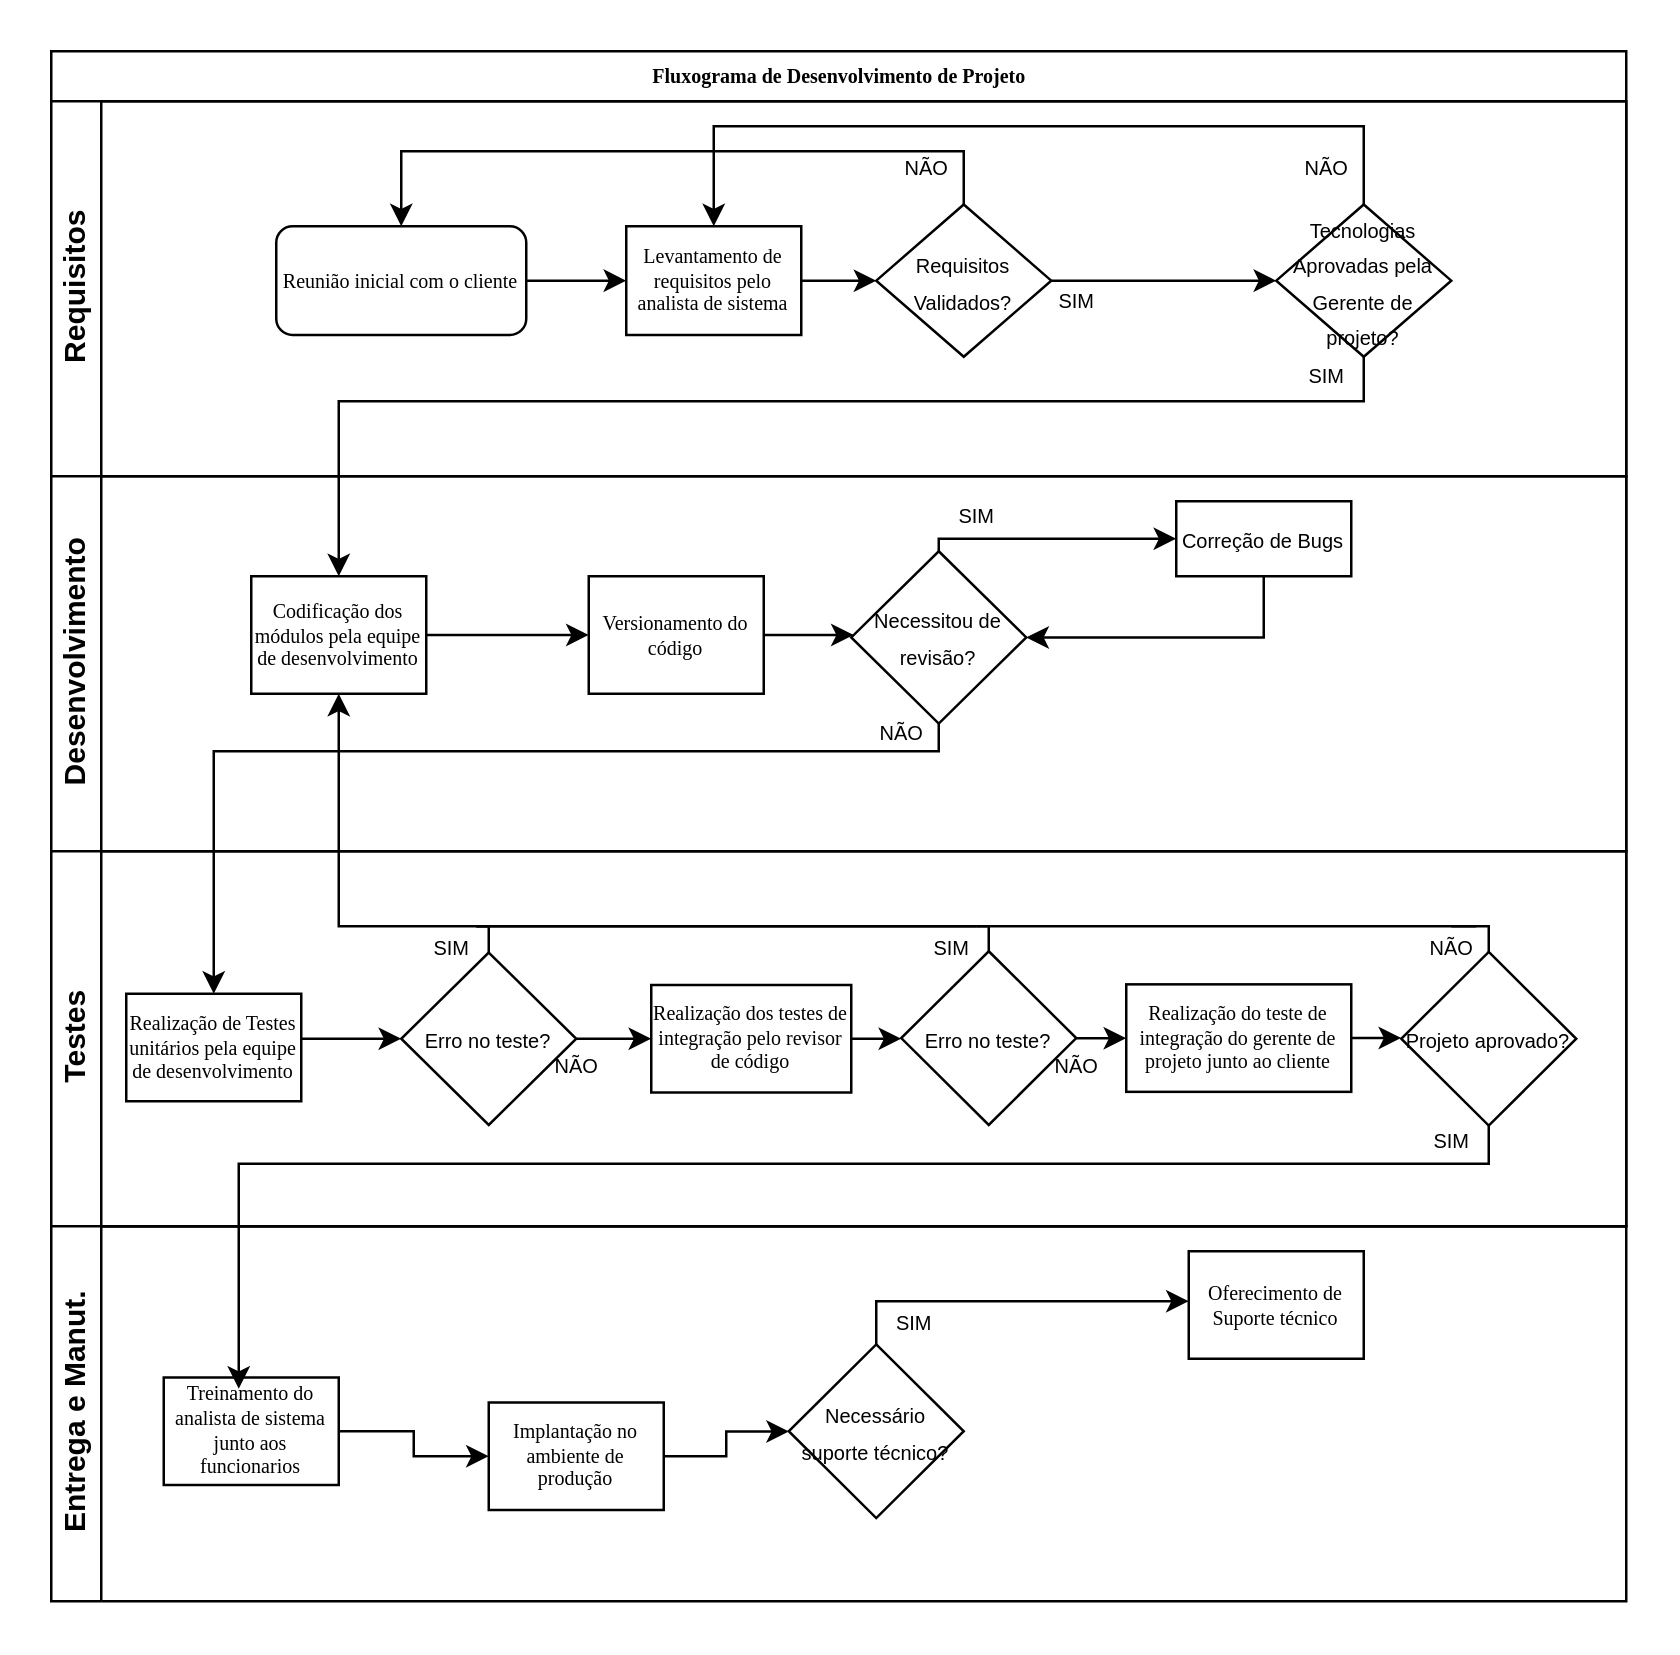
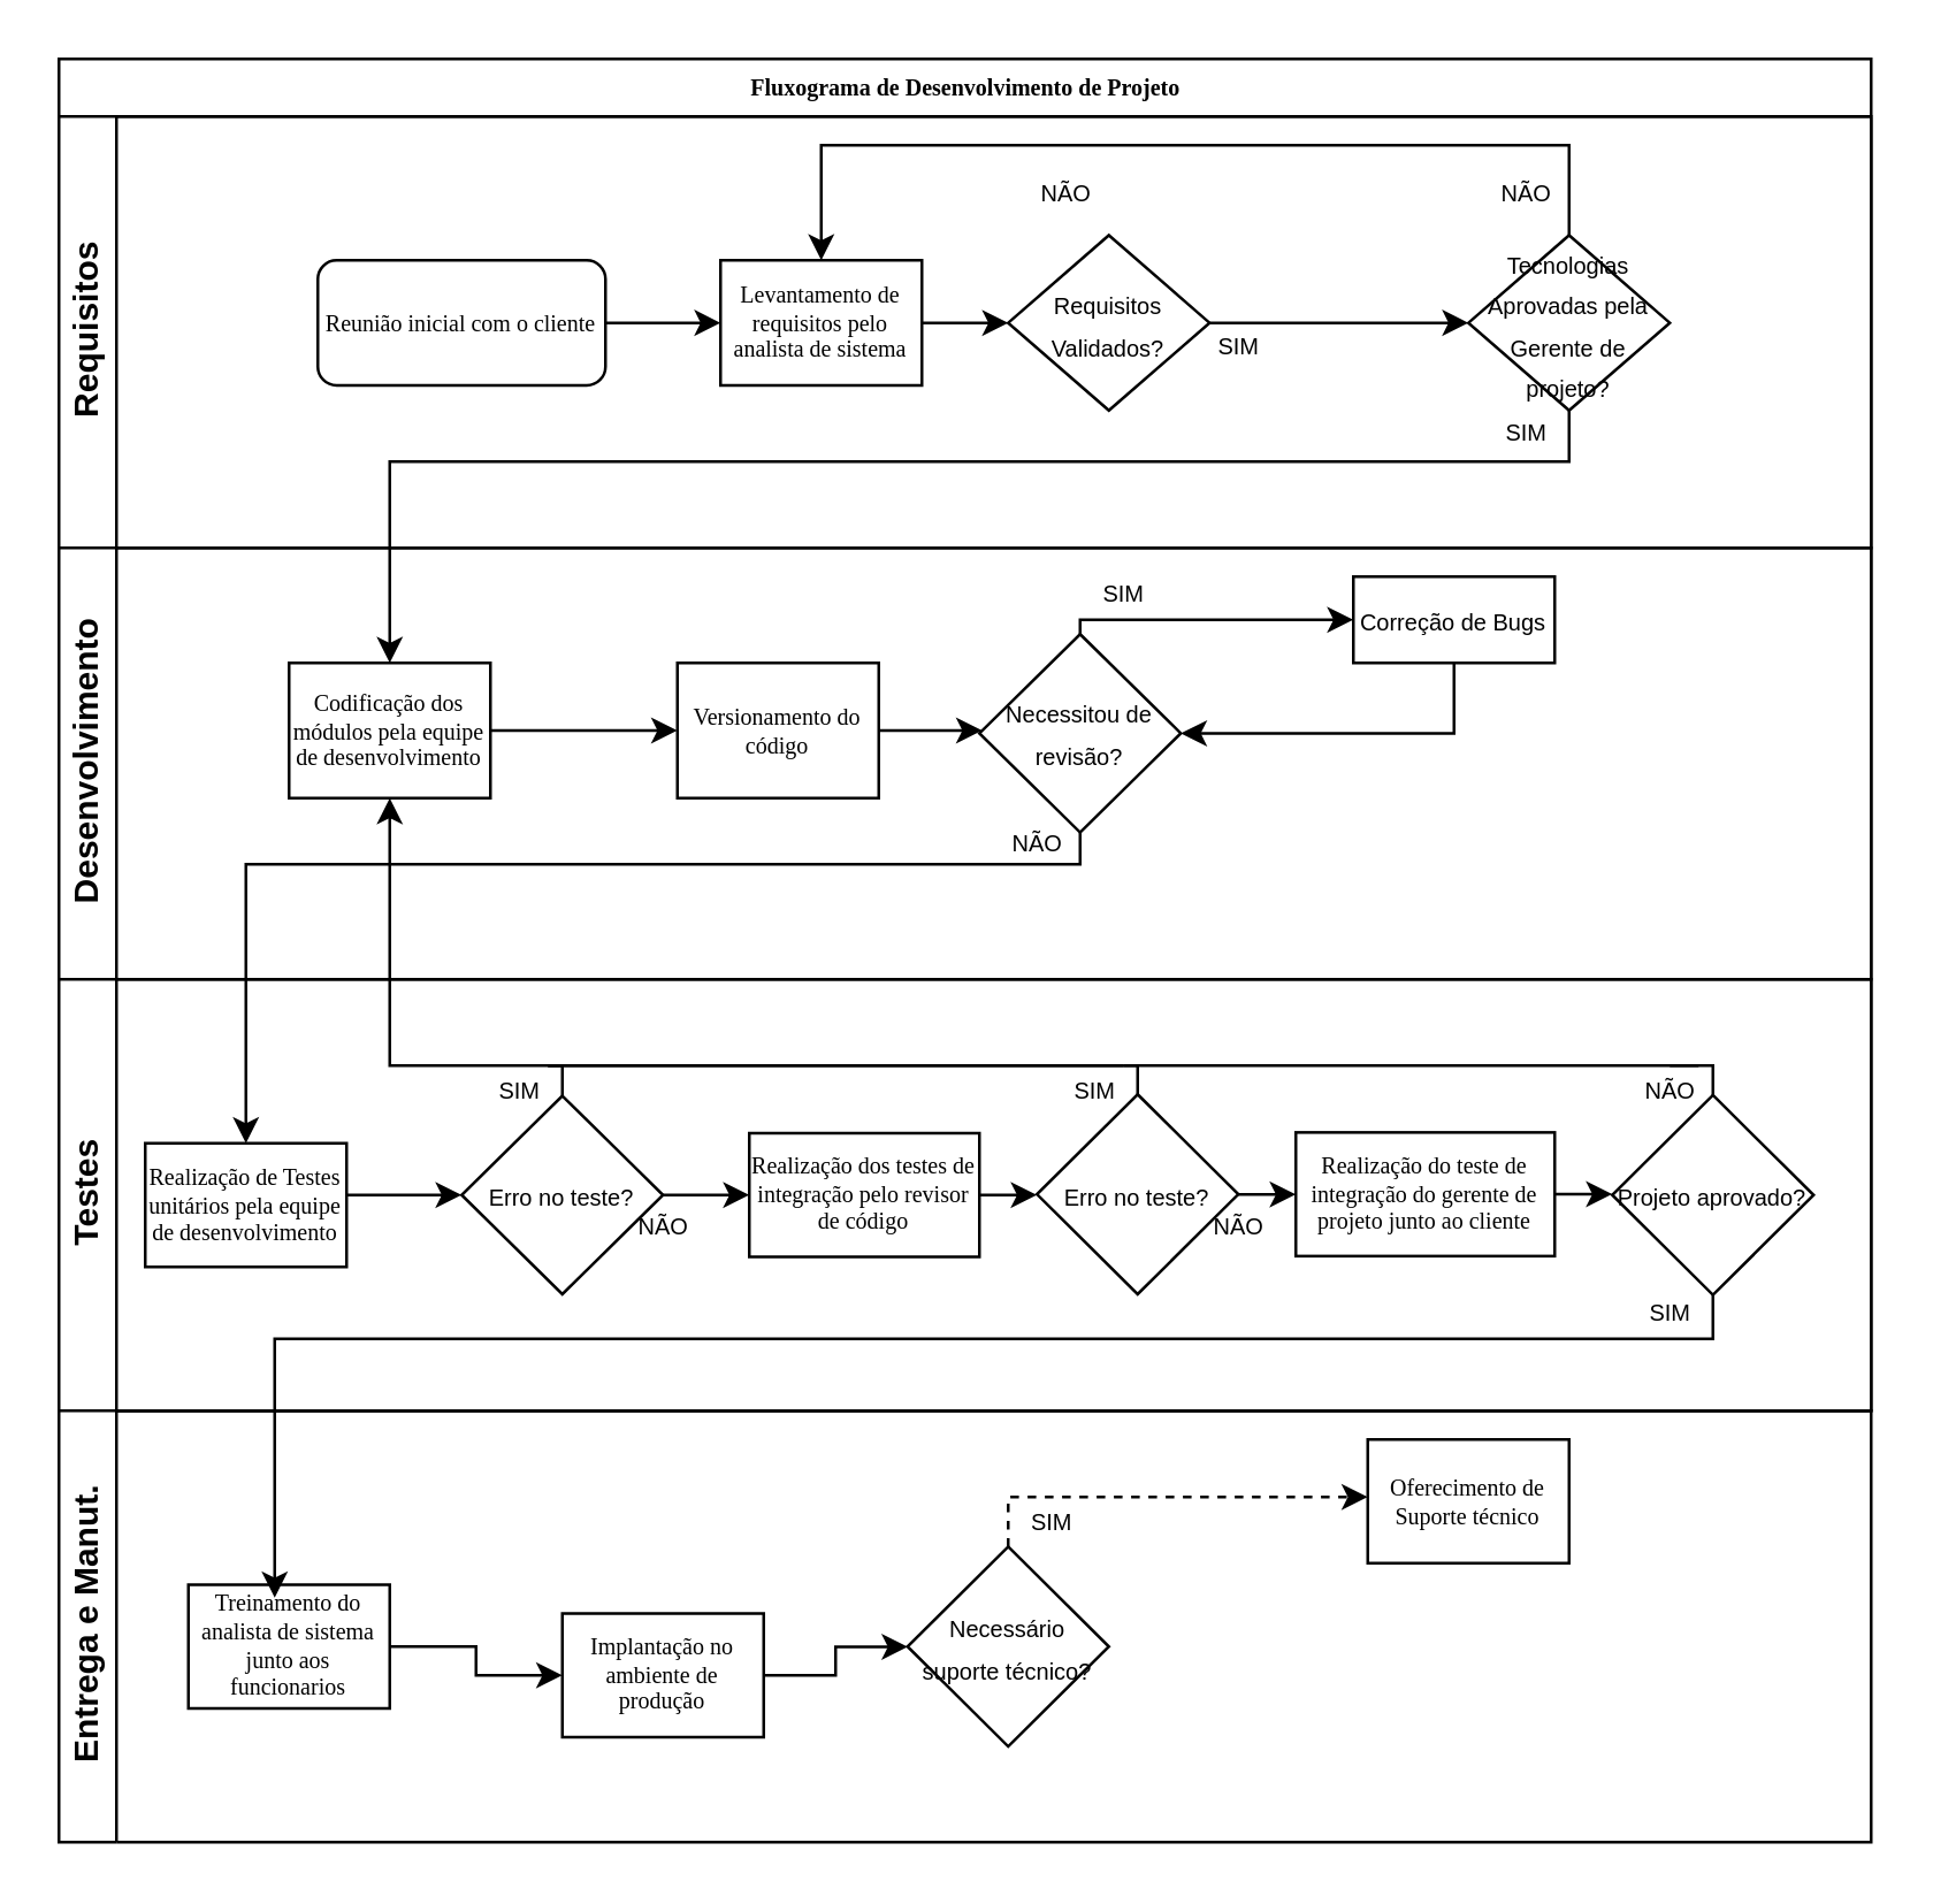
- <mxCell id="8" value="" style="edgeStyle=orthogonalEdgeStyle;rounded=0;orthogonalLoop=1;jettySize=auto;html=1;exitX=0.5;exitY=0;exitDx=0;exitDy=0;entryX=0.5;entryY=0;entryDx=0;entryDy=0;" edge="1" parent="3" source="10" target="5"><mxGeometry relative="1" as="geometry"><mxPoint x="360" y="20" as="sourcePoint" /><mxPoint x="150" y="40" as="targetPoint" /><Array as="points"><mxPoint x="365" y="20" /><mxPoint x="140" y="20" /></Array></mxGeometry></mxCell>
- <mxCell id="59" value="" style="edgeStyle=orthogonalEdgeStyle;rounded=0;orthogonalLoop=1;jettySize=auto;html=1;" edge="1" parent="54" source="60" target="61"><mxGeometry relative="1" as="geometry"><Array as="points"><mxPoint x="330" y="30" /></Array></mxGeometry></mxCell>
+ <mxCell id="59" value="" style="edgeStyle=orthogonalEdgeStyle;rounded=0;orthogonalLoop=1;jettySize=auto;html=1;dashed=1;" edge="1" parent="54" source="60" target="61"><mxGeometry relative="1" as="geometry"><Array as="points"><mxPoint x="330" y="30" /></Array></mxGeometry></mxCell>
